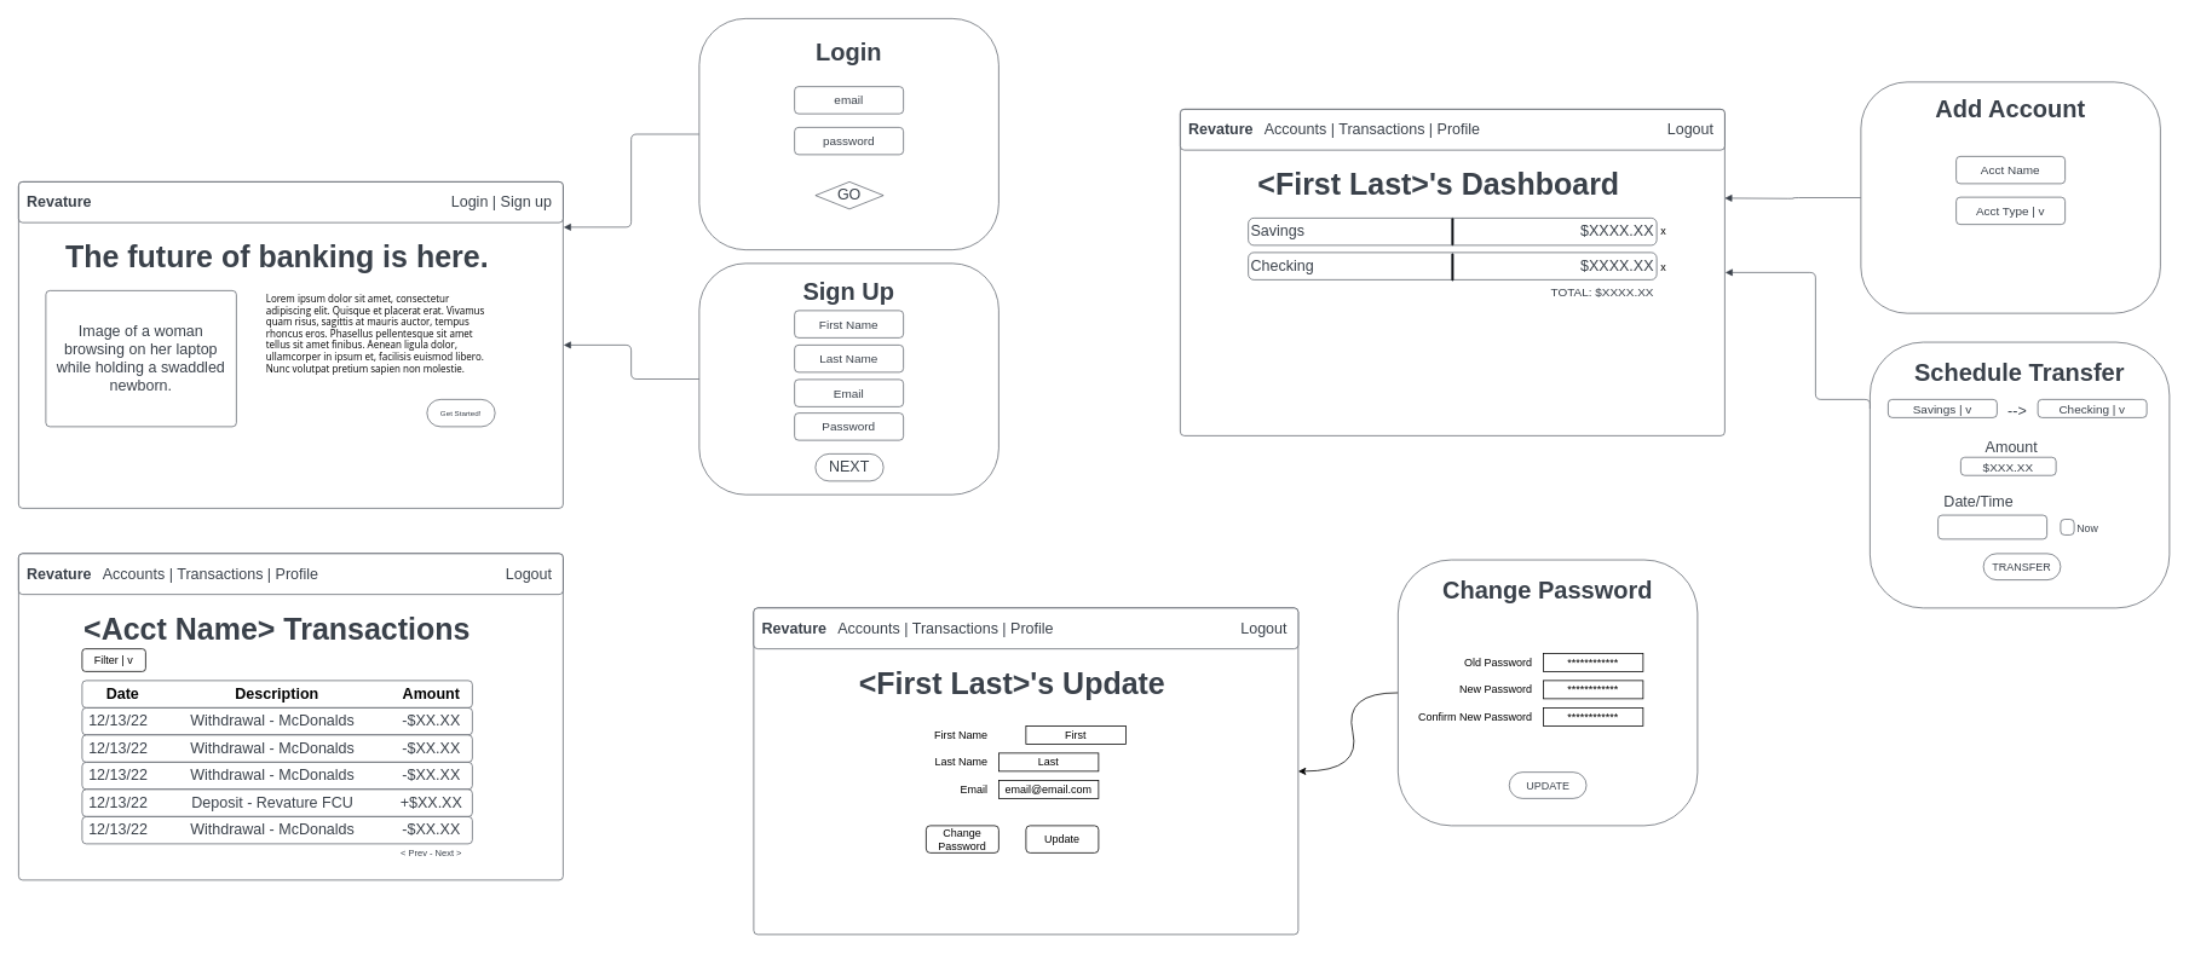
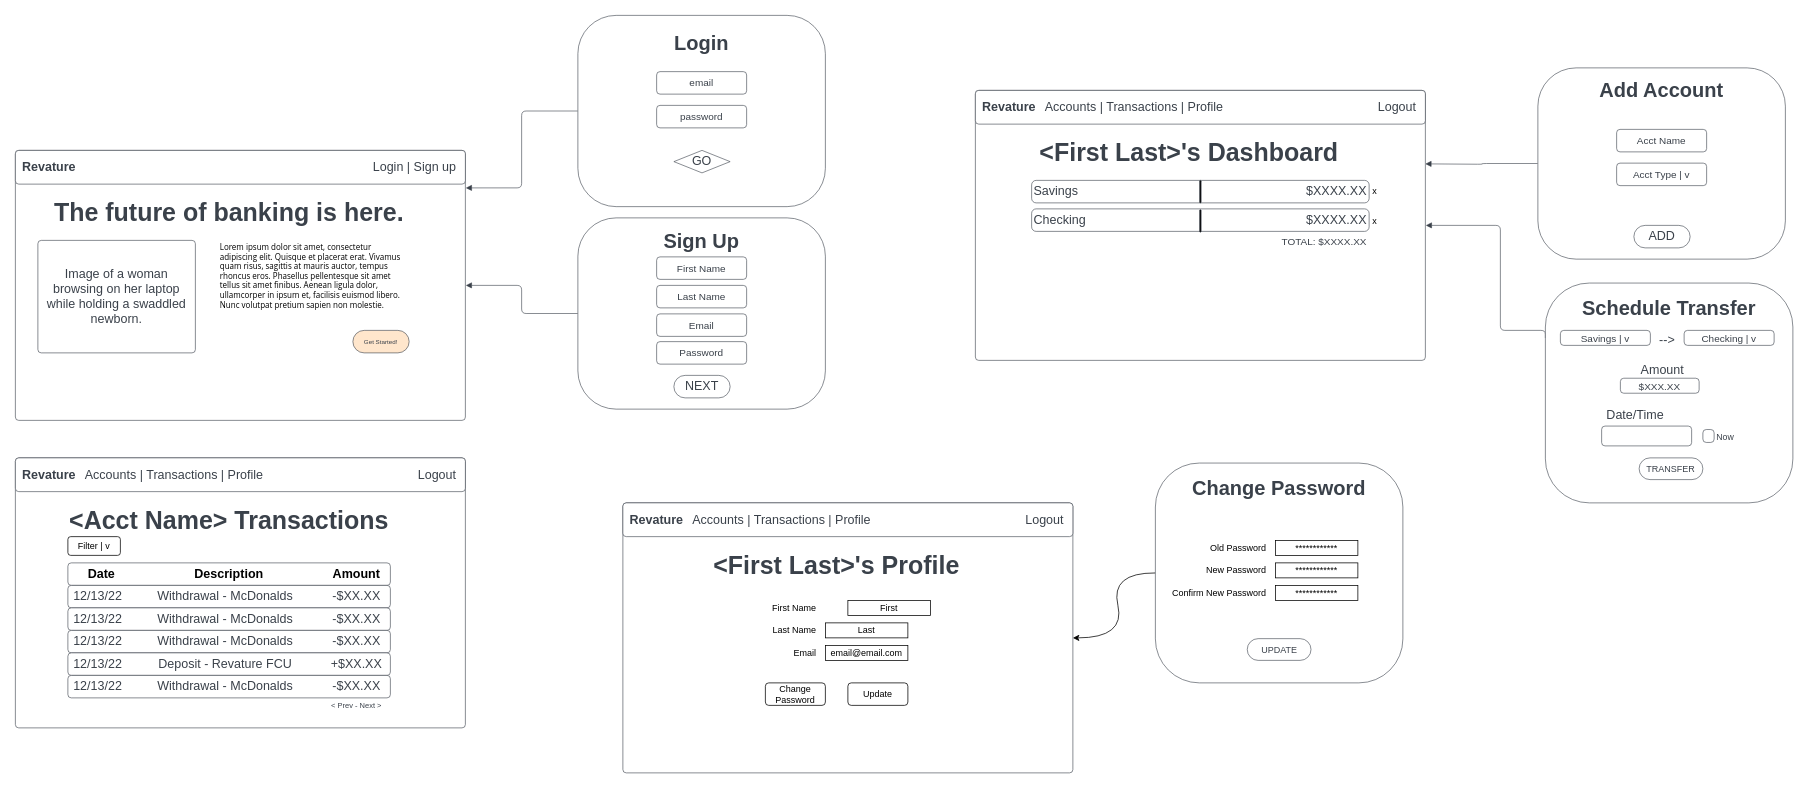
+ <mxCell id="31" value="ADD" style="html=1;overflow=block;blockSpacing=1;whiteSpace=wrap;rounded=1;arcSize=50;whiteSpace=wrap;fontSize=16.7;fontColor=#3a414a;spacing=3.8;strokeColor=#3a414a;strokeOpacity=100;strokeWidth=0.8;" parent="28" vertex="1"><mxGeometry x="128" y="210" width="75" height="30" as="geometry" /></mxCell>
- <mxCell id="17" value="Get Started!" style="html=1;overflow=block;blockSpacing=1;whiteSpace=wrap;rounded=1;arcSize=50;whiteSpace=wrap;fontSize=8.3;fontColor=#3a414a;spacing=3.8;strokeColor=#3a414a;strokeOpacity=100;strokeWidth=0.8;" parent="9" vertex="1"><mxGeometry x="450" y="240" width="75" height="30" as="geometry" /></mxCell>
+ <mxCell id="17" value="Get Started!" style="html=1;overflow=block;blockSpacing=1;whiteSpace=wrap;rounded=1;arcSize=50;whiteSpace=wrap;fontSize=8.3;fontColor=#3a414a;spacing=3.8;strokeColor=#3a414a;strokeOpacity=100;strokeWidth=0.8;fillColor=#ffe6cc;" parent="9" vertex="1"><mxGeometry x="450" y="240" width="75" height="30" as="geometry" /></mxCell>
- <mxCell id="89" value="&amp;lt;First Last&amp;gt;'s Update" style="html=1;overflow=block;blockSpacing=1;whiteSpace=wrap;;whiteSpace=wrap;fontSize=33.3;fontColor=#3a414a;fontStyle=1;spacing=3.8;strokeOpacity=0;fillOpacity=0;rounded=1;absoluteArcSize=1;arcSize=9;fillColor=#ffffff;strokeWidth=0.8;" parent="83" vertex="1"><mxGeometry x="45" y="45" width="480" height="75" as="geometry" /></mxCell>
+ <mxCell id="89" value="&amp;lt;First Last&amp;gt;'s Profile" style="html=1;overflow=block;blockSpacing=1;whiteSpace=wrap;;whiteSpace=wrap;fontSize=33.3;fontColor=#3a414a;fontStyle=1;spacing=3.8;strokeOpacity=0;fillOpacity=0;rounded=1;absoluteArcSize=1;arcSize=9;fillColor=#ffffff;strokeWidth=0.8;" parent="83" vertex="1"><mxGeometry x="45" y="45" width="480" height="75" as="geometry" /></mxCell>
